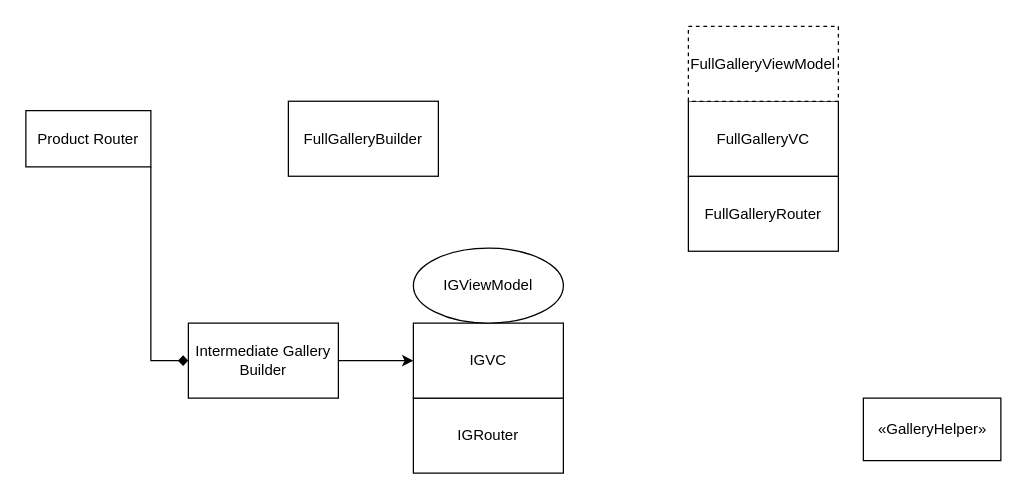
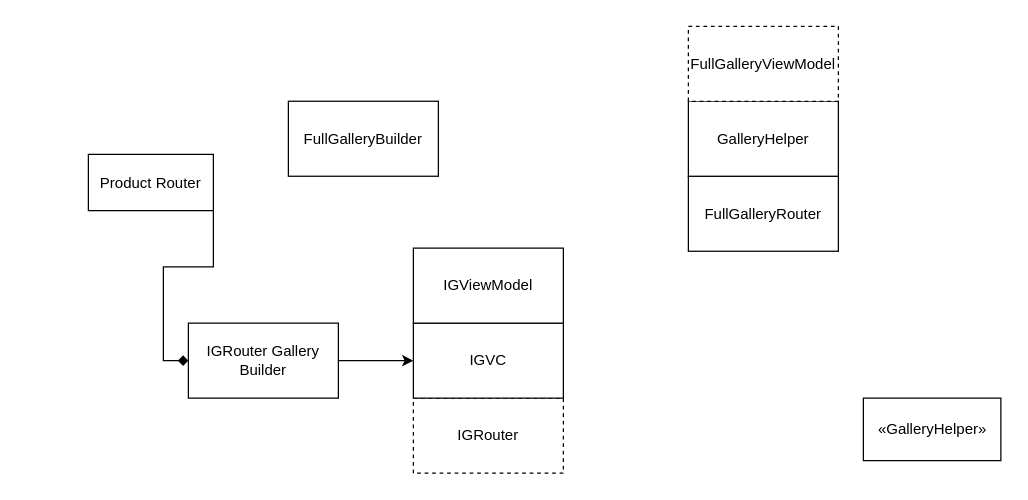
- <mxCell id="3" value="Product Router" style="rounded=0;whiteSpace=wrap;html=1;" vertex="1" parent="1"><mxGeometry y="88" width="100" height="45" as="geometry" x="20" /></mxCell>
+ <mxCell id="3" value="Product Router" style="rounded=0;whiteSpace=wrap;html=1;" vertex="1" parent="1"><mxGeometry x="70" y="123" width="100" height="45" as="geometry" /></mxCell>
- <mxCell id="9" value="FullGalleryVC" style="rounded=0;whiteSpace=wrap;html=1;" vertex="1" parent="7"><mxGeometry y="60" width="120" height="60" as="geometry" /></mxCell>
+ <mxCell id="9" value="GalleryHelper" style="rounded=0;whiteSpace=wrap;html=1;" vertex="1" parent="7"><mxGeometry y="60" width="120" height="60" as="geometry" /></mxCell>
- <mxCell id="14" value="IGViewModel" style="ellipse;whiteSpace=wrap;html=1;" vertex="1" parent="11"><mxGeometry width="120" height="60" as="geometry" /></mxCell>
+ <mxCell id="14" value="IGViewModel" style="rounded=0;whiteSpace=wrap;html=1;" vertex="1" parent="11"><mxGeometry width="120" height="60" as="geometry" /></mxCell>
- <mxCell id="6" value="Intermediate Gallery Builder" style="rounded=0;whiteSpace=wrap;html=1;" vertex="1" parent="1"><mxGeometry x="150" y="258" width="120" height="60" as="geometry" /></mxCell>
+ <mxCell id="6" value="IGRouter Gallery Builder" style="rounded=0;whiteSpace=wrap;html=1;" vertex="1" parent="1"><mxGeometry x="150" y="258" width="120" height="60" as="geometry" /></mxCell>
- <mxCell id="12" value="IGRouter" style="rounded=0;whiteSpace=wrap;html=1;" vertex="1" parent="11"><mxGeometry y="120" width="120" height="60" as="geometry" /></mxCell>
+ <mxCell id="12" value="IGRouter" style="rounded=0;whiteSpace=wrap;html=1;dashed=1;" vertex="1" parent="11"><mxGeometry y="120" width="120" height="60" as="geometry" /></mxCell>
